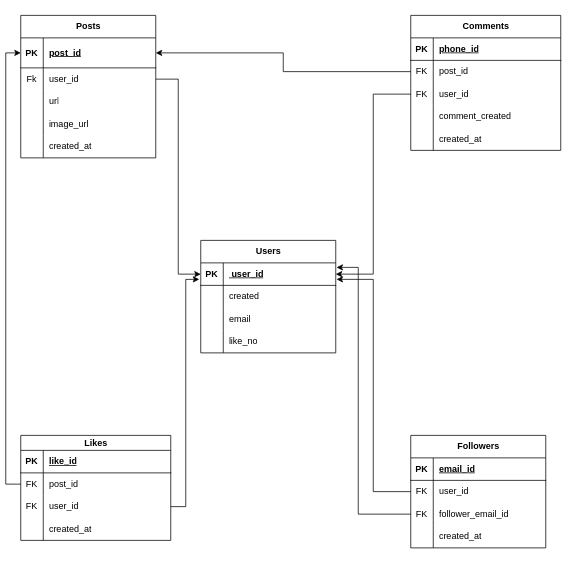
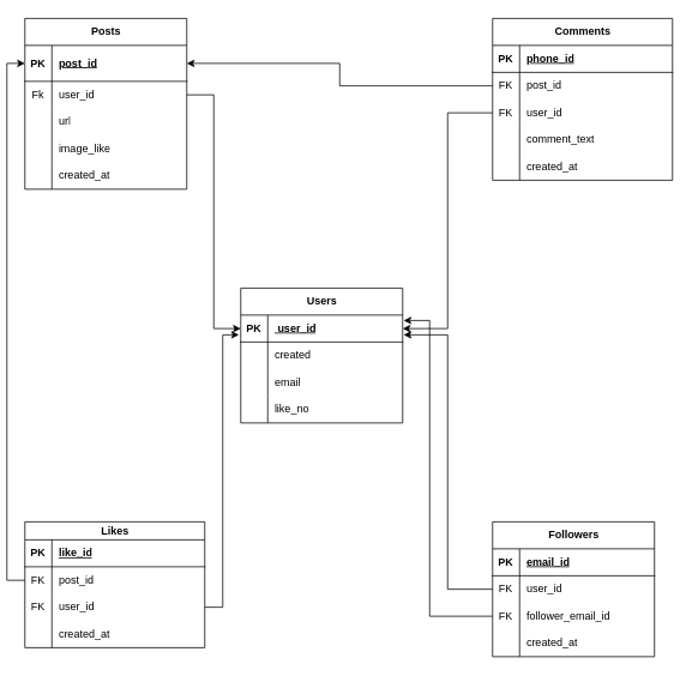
- <mxCell id="43" value="comment_created" style="shape=partialRectangle;connectable=0;fillColor=none;top=0;left=0;bottom=0;right=0;align=left;spacingLeft=6;overflow=hidden;whiteSpace=wrap;html=1;" vertex="1" parent="41"><mxGeometry x="30" width="170" height="30" as="geometry"><mxRectangle width="170" height="30" as="alternateBounds" /></mxGeometry></mxCell>
+ <mxCell id="43" value="comment_text" style="shape=partialRectangle;connectable=0;fillColor=none;top=0;left=0;bottom=0;right=0;align=left;spacingLeft=6;overflow=hidden;whiteSpace=wrap;html=1;" vertex="1" parent="41"><mxGeometry x="30" width="170" height="30" as="geometry"><mxRectangle width="170" height="30" as="alternateBounds" /></mxGeometry></mxCell>
- <mxCell id="27" value="image_url" style="shape=partialRectangle;connectable=0;fillColor=none;top=0;left=0;bottom=0;right=0;align=left;spacingLeft=6;overflow=hidden;whiteSpace=wrap;html=1;" vertex="1" parent="25"><mxGeometry x="30" width="150" height="30" as="geometry"><mxRectangle width="150" height="30" as="alternateBounds" /></mxGeometry></mxCell>
+ <mxCell id="27" value="image_like" style="shape=partialRectangle;connectable=0;fillColor=none;top=0;left=0;bottom=0;right=0;align=left;spacingLeft=6;overflow=hidden;whiteSpace=wrap;html=1;" vertex="1" parent="25"><mxGeometry x="30" width="150" height="30" as="geometry"><mxRectangle width="150" height="30" as="alternateBounds" /></mxGeometry></mxCell>
